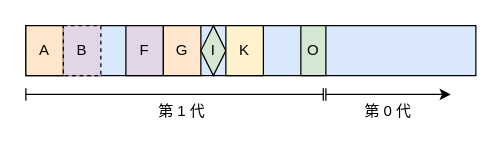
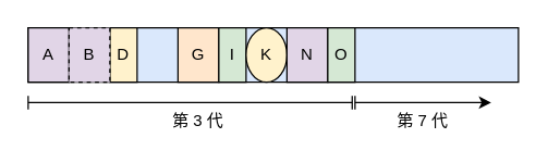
- <mxCell id="3" value="A" style="rounded=0;whiteSpace=wrap;html=1;fillColor=#ffe6cc;" parent="1" vertex="1"><mxGeometry x="20" y="20" width="30" height="40" as="geometry" /></mxCell>
+ <mxCell id="3" value="A" style="rounded=0;whiteSpace=wrap;html=1;fillColor=#e1d5e7;" parent="1" vertex="1"><mxGeometry x="20" y="20" width="30" height="40" as="geometry" /></mxCell>
+ <mxCell id="4" value="D" style="rounded=0;whiteSpace=wrap;html=1;fillColor=#fff2cc;" parent="1" vertex="1"><mxGeometry x="80" y="20" width="20" height="40" as="geometry" /></mxCell>
- <mxCell id="14" value="F" style="rounded=0;whiteSpace=wrap;html=1;fillColor=#e1d5e7;" parent="1" vertex="1"><mxGeometry x="100" y="20" width="30" height="40" as="geometry" /></mxCell>
- <mxCell id="16" value="I" style="rhombus;whiteSpace=wrap;html=1;fillColor=#d5e8d4;" parent="1" vertex="1"><mxGeometry x="160" y="20" width="20" height="40" as="geometry" /></mxCell>
+ <mxCell id="16" value="I" style="rounded=0;whiteSpace=wrap;html=1;fillColor=#d5e8d4;" parent="1" vertex="1"><mxGeometry x="160" y="20" width="20" height="40" as="geometry" /></mxCell>
- <mxCell id="17" value="K" style="rounded=0;whiteSpace=wrap;html=1;fillColor=#fff2cc;" parent="1" vertex="1"><mxGeometry x="180" y="20" width="30" height="40" as="geometry" /></mxCell>
+ <mxCell id="17" value="K" style="ellipse;whiteSpace=wrap;html=1;fillColor=#fff2cc;" parent="1" vertex="1"><mxGeometry x="180" y="20" width="30" height="40" as="geometry" /></mxCell>
+ <mxCell id="18" value="N" style="rounded=0;whiteSpace=wrap;html=1;fillColor=#e1d5e7;" parent="1" vertex="1"><mxGeometry x="210" y="20" width="30" height="40" as="geometry" /></mxCell>
- <mxCell id="13" value="第 1 代" style="text;html=1;strokeColor=none;fillColor=none;align=center;verticalAlign=middle;whiteSpace=wrap;rounded=0;" parent="1" vertex="1"><mxGeometry x="115" y="80" width="60" height="18" as="geometry" /></mxCell>
+ <mxCell id="13" value="第 3 代" style="text;html=1;strokeColor=none;fillColor=none;align=center;verticalAlign=middle;whiteSpace=wrap;rounded=0;" parent="1" vertex="1"><mxGeometry x="115" y="80" width="60" height="18" as="geometry" /></mxCell>
- <mxCell id="9" value="第 0 代" style="text;html=1;strokeColor=none;fillColor=none;align=center;verticalAlign=middle;whiteSpace=wrap;rounded=0;" parent="1" vertex="1"><mxGeometry x="280" y="80" width="60" height="18" as="geometry" /></mxCell>
+ <mxCell id="9" value="第 7 代" style="text;html=1;strokeColor=none;fillColor=none;align=center;verticalAlign=middle;whiteSpace=wrap;rounded=0;" parent="1" vertex="1"><mxGeometry x="280" y="80" width="60" height="18" as="geometry" /></mxCell>
